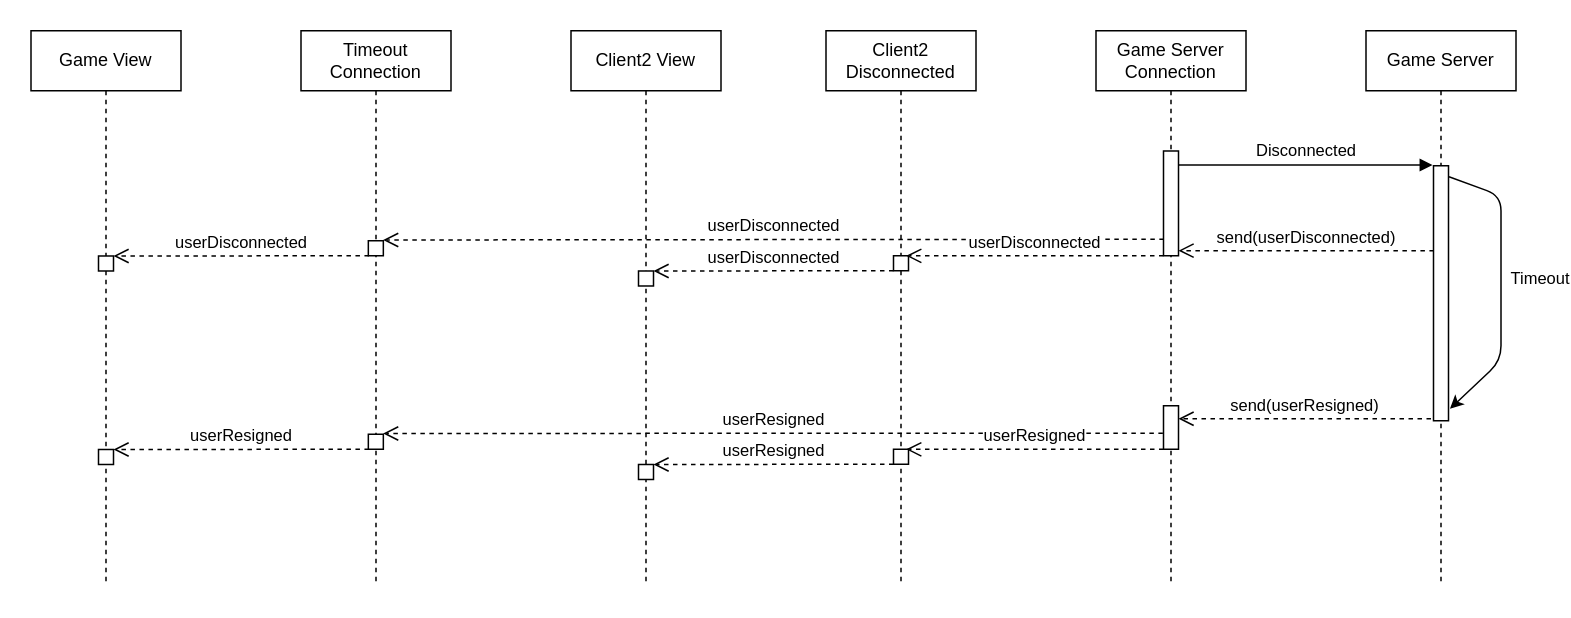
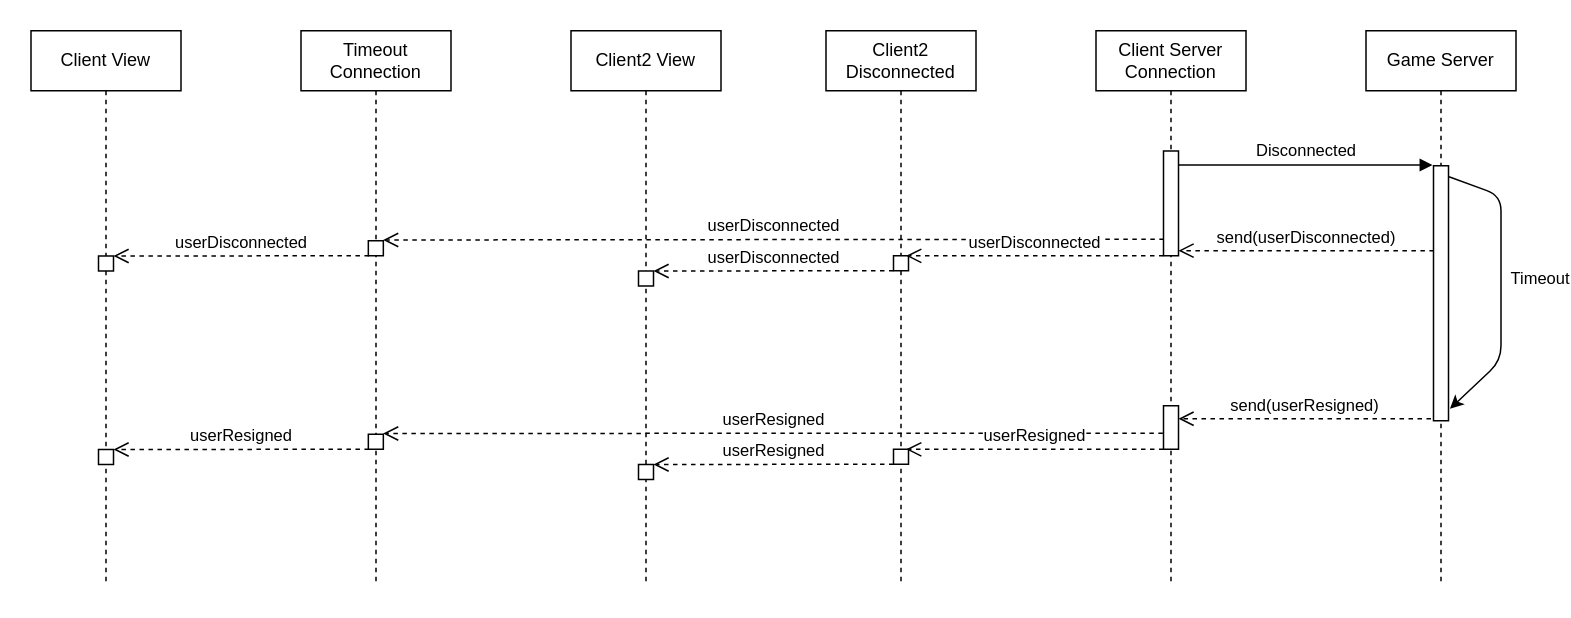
- <mxCell id="2" value="Game View" style="shape=umlLifeline;perimeter=lifelinePerimeter;whiteSpace=wrap;html=1;container=1;collapsible=0;recursiveResize=0;outlineConnect=0;" parent="1" vertex="1"><mxGeometry x="20" y="20" width="100" height="370" as="geometry" /></mxCell>
+ <mxCell id="2" value="Client View" style="shape=umlLifeline;perimeter=lifelinePerimeter;whiteSpace=wrap;html=1;container=1;collapsible=0;recursiveResize=0;outlineConnect=0;" parent="1" vertex="1"><mxGeometry x="20" y="20" width="100" height="370" as="geometry" /></mxCell>
- <mxCell id="6" value="Game Server&lt;br&gt;Connection" style="shape=umlLifeline;perimeter=lifelinePerimeter;whiteSpace=wrap;html=1;container=1;collapsible=0;recursiveResize=0;outlineConnect=0;" parent="1" vertex="1"><mxGeometry x="730" y="20" width="100" height="370" as="geometry" /></mxCell>
+ <mxCell id="6" value="Client Server&lt;br&gt;Connection" style="shape=umlLifeline;perimeter=lifelinePerimeter;whiteSpace=wrap;html=1;container=1;collapsible=0;recursiveResize=0;outlineConnect=0;" parent="1" vertex="1"><mxGeometry x="730" y="20" width="100" height="370" as="geometry" /></mxCell>
